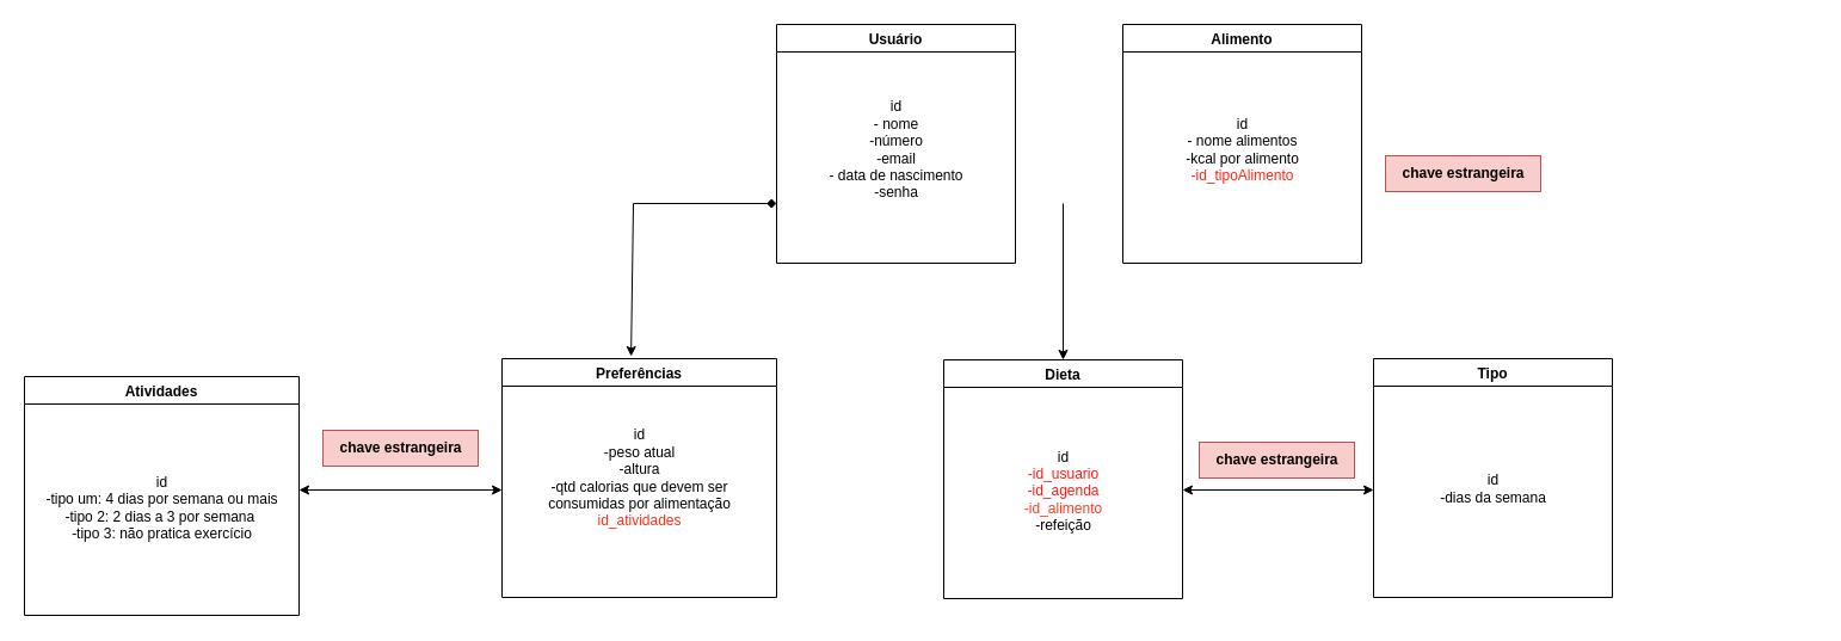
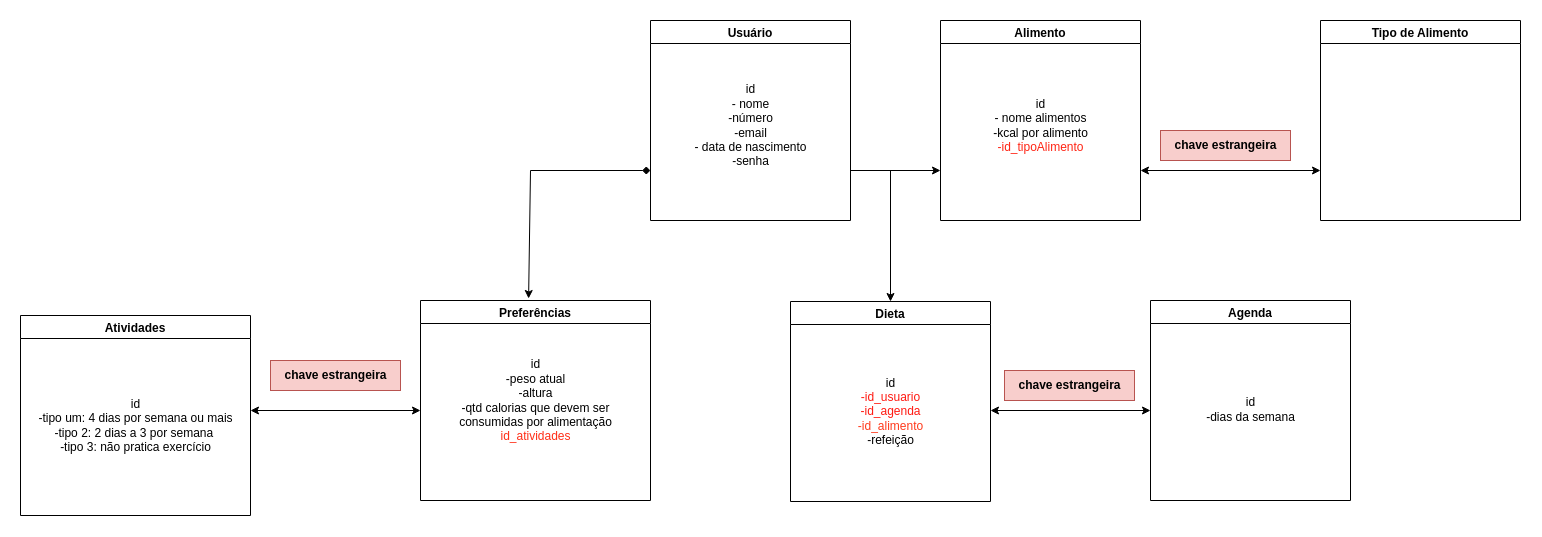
+ <mxCell id="6" value="Tipo de Alimento" style="swimlane;" parent="1" vertex="1"><mxGeometry x="1320" y="20" width="200" height="200" as="geometry" /></mxCell>
+ <mxCell id="11" value="" style="endArrow=classic;html=1;rounded=0;entryX=0;entryY=0.75;entryDx=0;entryDy=0;exitX=1;exitY=0.75;exitDx=0;exitDy=0;" parent="1" source="2" target="4" edge="1"><mxGeometry width="50" height="50" relative="1" as="geometry"><mxPoint x="850" y="150" as="sourcePoint" /><mxPoint x="910" y="120" as="targetPoint" /></mxGeometry></mxCell>
+ <mxCell id="15" value="" style="endArrow=classic;startArrow=classic;html=1;rounded=0;exitX=1;exitY=0.75;exitDx=0;exitDy=0;entryX=0;entryY=0.75;entryDx=0;entryDy=0;" parent="1" source="4" target="6" edge="1"><mxGeometry width="50" height="50" relative="1" as="geometry"><mxPoint x="1180" y="220" as="sourcePoint" /><mxPoint x="1230" y="170" as="targetPoint" /></mxGeometry></mxCell>
- <mxCell id="20" value="Tipo" style="swimlane;" vertex="1" parent="1"><mxGeometry x="1150" y="300" width="200" height="200" as="geometry" /></mxCell>
+ <mxCell id="20" value="Agenda" style="swimlane;" vertex="1" parent="1"><mxGeometry x="1150" y="300" width="200" height="200" as="geometry" /></mxCell>
